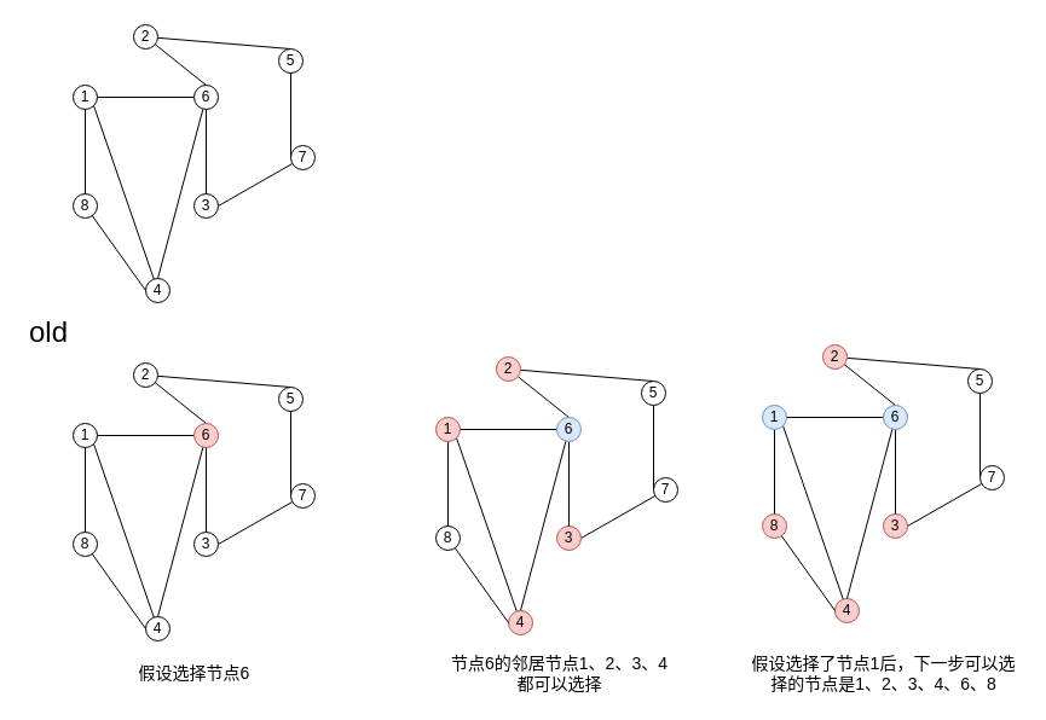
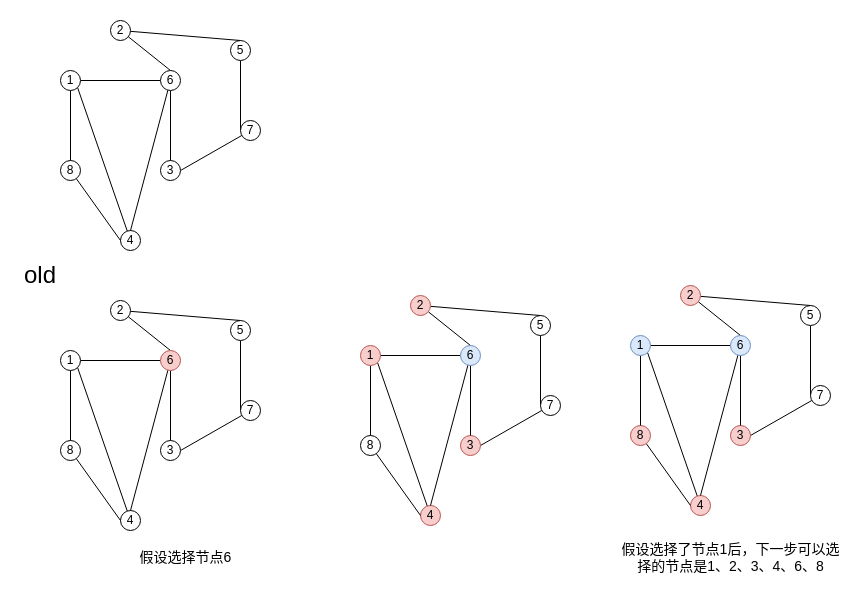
- <mxCell id="75" value="假设选择节点6" style="text;html=1;strokeColor=none;fillColor=none;align=center;verticalAlign=middle;whiteSpace=wrap;rounded=0;fontSize=14;" vertex="1" parent="1"><mxGeometry x="97.5" y="540" width="125" height="34" as="geometry" /></mxCell>
+ <mxCell id="75" value="假设选择节点6" style="text;html=1;strokeColor=none;fillColor=none;align=center;verticalAlign=middle;whiteSpace=wrap;rounded=0;fontSize=14;" vertex="1" parent="1"><mxGeometry x="122.5" y="540" width="125" height="34" as="geometry" /></mxCell>
- <mxCell id="76" value="节点6的邻居节点1、2、3、4都可以选择" style="text;html=1;strokeColor=none;fillColor=none;align=center;verticalAlign=middle;whiteSpace=wrap;rounded=0;fontSize=14;" vertex="1" parent="1"><mxGeometry x="370" y="540" width="185" height="34" as="geometry" /></mxCell>
